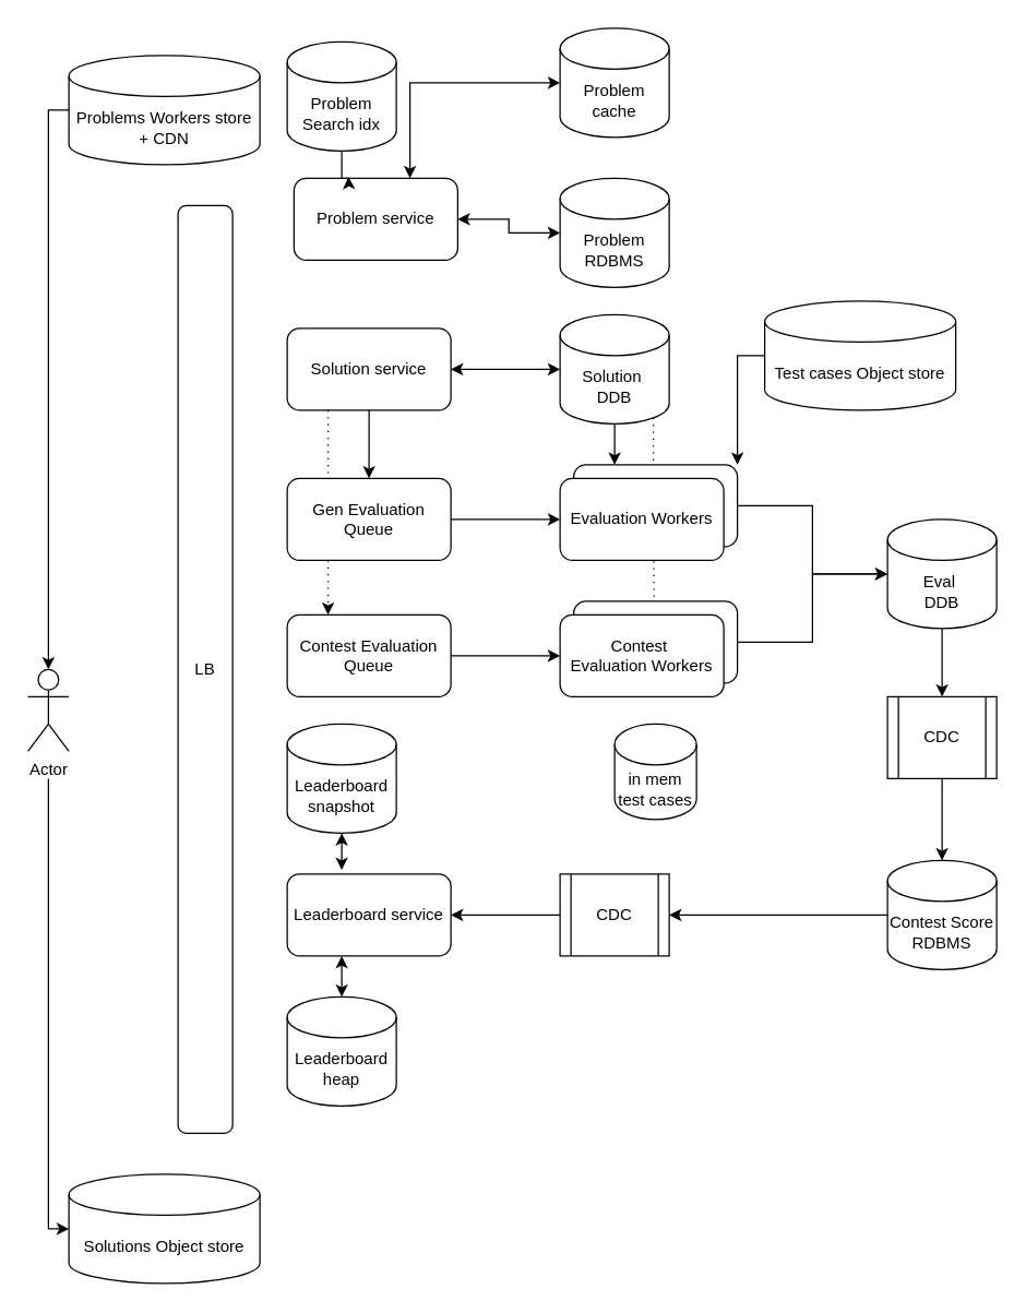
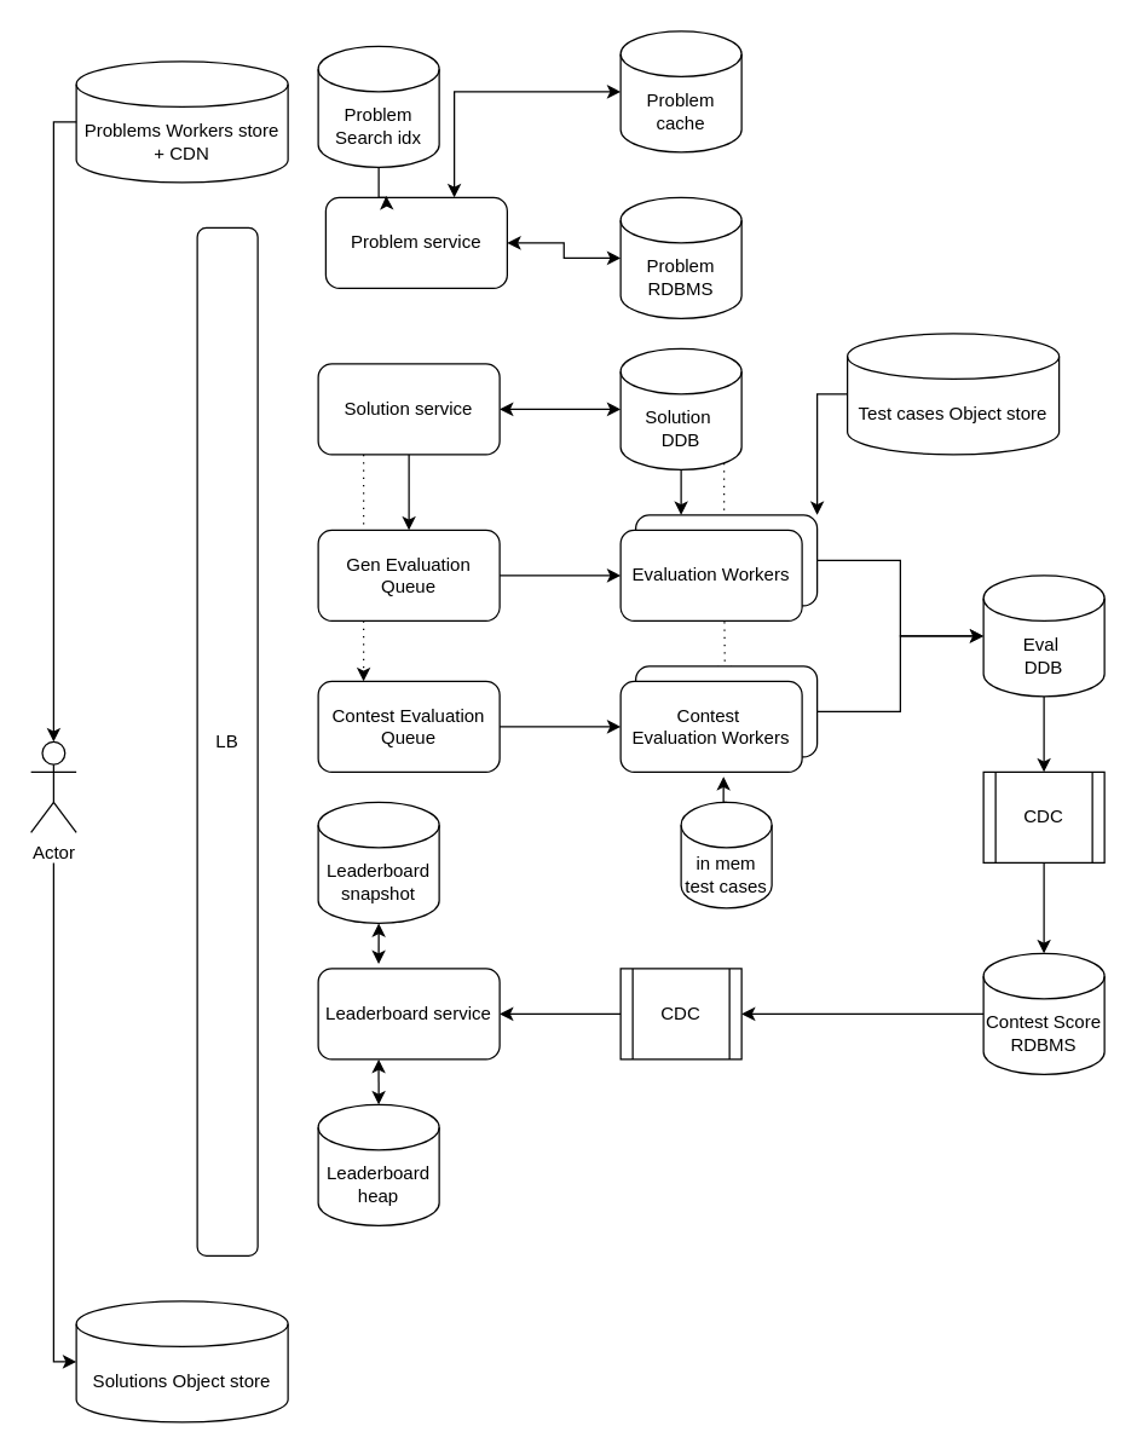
+ <mxCell id="49" style="edgeStyle=orthogonalEdgeStyle;rounded=0;orthogonalLoop=1;jettySize=auto;html=1;exitX=0.5;exitY=0;exitDx=0;exitDy=0;exitPerimeter=0;entryX=0.567;entryY=1.05;entryDx=0;entryDy=0;entryPerimeter=0;" edge="1" parent="1" source="48" target="23"><mxGeometry relative="1" as="geometry" /></mxCell>
